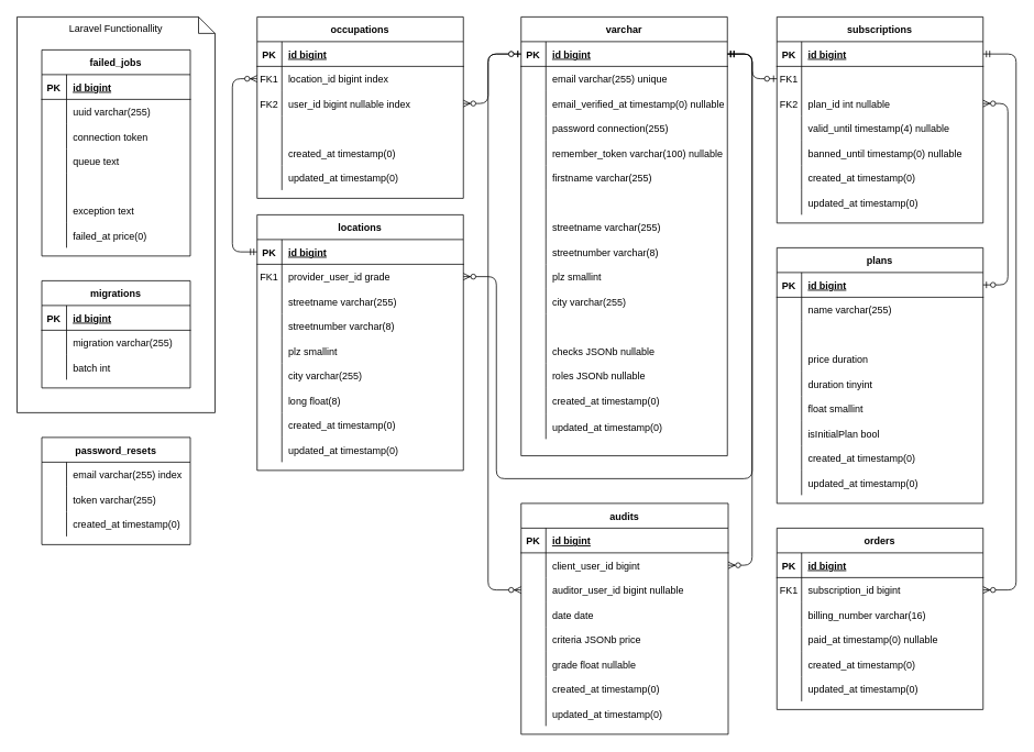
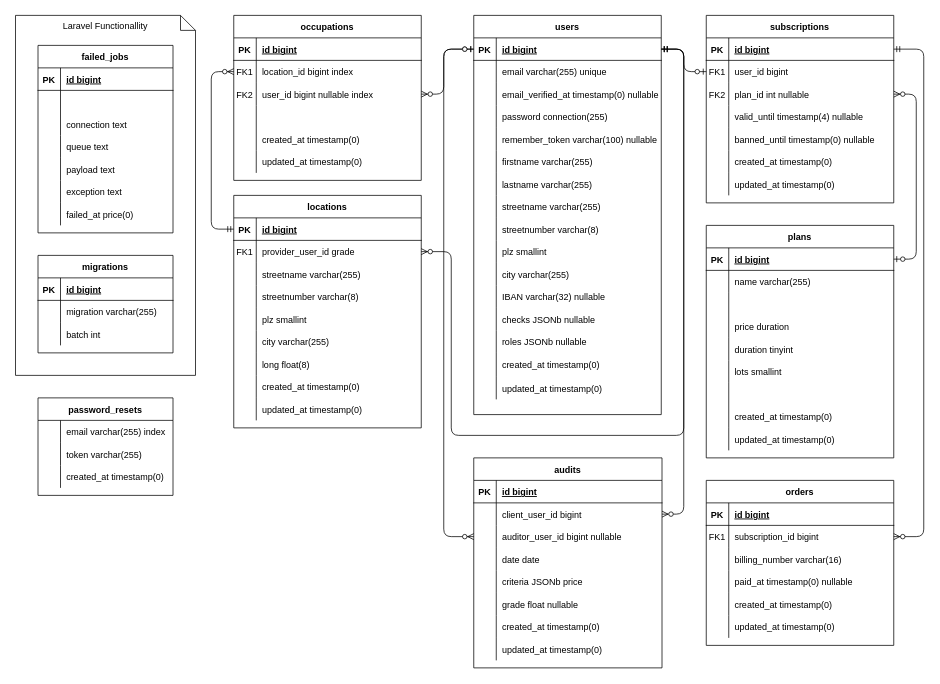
- <mxCell id="51" value="varchar" style="shape=table;startSize=30;container=1;collapsible=1;childLayout=tableLayout;fixedRows=1;rowLines=0;fontStyle=1;align=center;resizeLast=1;" parent="1" vertex="1"><mxGeometry x="631" y="20" width="250" height="532.31" as="geometry" /></mxCell>
+ <mxCell id="51" value="users" style="shape=table;startSize=30;container=1;collapsible=1;childLayout=tableLayout;fixedRows=1;rowLines=0;fontStyle=1;align=center;resizeLast=1;" parent="1" vertex="1"><mxGeometry x="631" y="20" width="250" height="532.31" as="geometry" /></mxCell>
+ <mxCell id="8" value="user_id bigint" style="shape=partialRectangle;overflow=hidden;connectable=0;fillColor=none;top=0;left=0;bottom=0;right=0;align=left;spacingLeft=6;" parent="6" vertex="1"><mxGeometry x="30" width="220" height="30" as="geometry" /></mxCell>
- <mxCell id="128" value="uuid varchar(255)" style="shape=partialRectangle;connectable=0;fillColor=none;top=0;left=0;bottom=0;right=0;align=left;spacingLeft=6;overflow=hidden;" parent="126" vertex="1"><mxGeometry x="30" width="150" height="30" as="geometry" /></mxCell>
- <mxCell id="131" value="connection token" style="shape=partialRectangle;connectable=0;fillColor=none;top=0;left=0;bottom=0;right=0;align=left;spacingLeft=6;overflow=hidden;" parent="129" vertex="1"><mxGeometry x="30" width="150" height="30" as="geometry" /></mxCell>
+ <mxCell id="131" value="connection text" style="shape=partialRectangle;connectable=0;fillColor=none;top=0;left=0;bottom=0;right=0;align=left;spacingLeft=6;overflow=hidden;" parent="129" vertex="1"><mxGeometry x="30" width="150" height="30" as="geometry" /></mxCell>
+ <mxCell id="137" value="payload text" style="shape=partialRectangle;connectable=0;fillColor=none;top=0;left=0;bottom=0;right=0;align=left;spacingLeft=6;overflow=hidden;" parent="135" vertex="1"><mxGeometry x="30" width="150" height="30" as="geometry" /></mxCell>
+ <mxCell id="72" value="lastname varchar(255)" style="shape=partialRectangle;overflow=hidden;connectable=0;fillColor=none;top=0;left=0;bottom=0;right=0;align=left;spacingLeft=6;" parent="70" vertex="1"><mxGeometry x="30" width="220" height="30" as="geometry" /></mxCell>
+ <mxCell id="87" value="IBAN varchar(32) nullable" style="shape=partialRectangle;overflow=hidden;connectable=0;fillColor=none;top=0;left=0;bottom=0;right=0;align=left;spacingLeft=6;" parent="85" vertex="1"><mxGeometry x="30" width="220" height="30" as="geometry" /></mxCell>
- <mxCell id="41" value="float smallint" style="shape=partialRectangle;overflow=hidden;connectable=0;fillColor=none;top=0;left=0;bottom=0;right=0;align=left;spacingLeft=6;" parent="39" vertex="1"><mxGeometry x="30" width="220" height="30" as="geometry" /></mxCell>
+ <mxCell id="41" value="lots smallint" style="shape=partialRectangle;overflow=hidden;connectable=0;fillColor=none;top=0;left=0;bottom=0;right=0;align=left;spacingLeft=6;" parent="39" vertex="1"><mxGeometry x="30" width="220" height="30" as="geometry" /></mxCell>
- <mxCell id="44" value="isInitialPlan bool" style="shape=partialRectangle;overflow=hidden;connectable=0;fillColor=none;top=0;left=0;bottom=0;right=0;align=left;spacingLeft=6;" vertex="1" parent="42"><mxGeometry x="30" width="220" height="30" as="geometry" /></mxCell>
